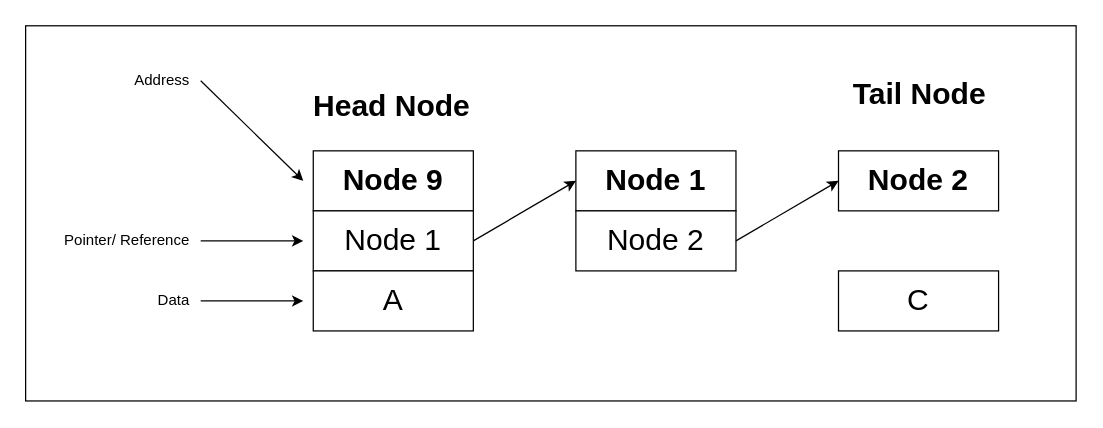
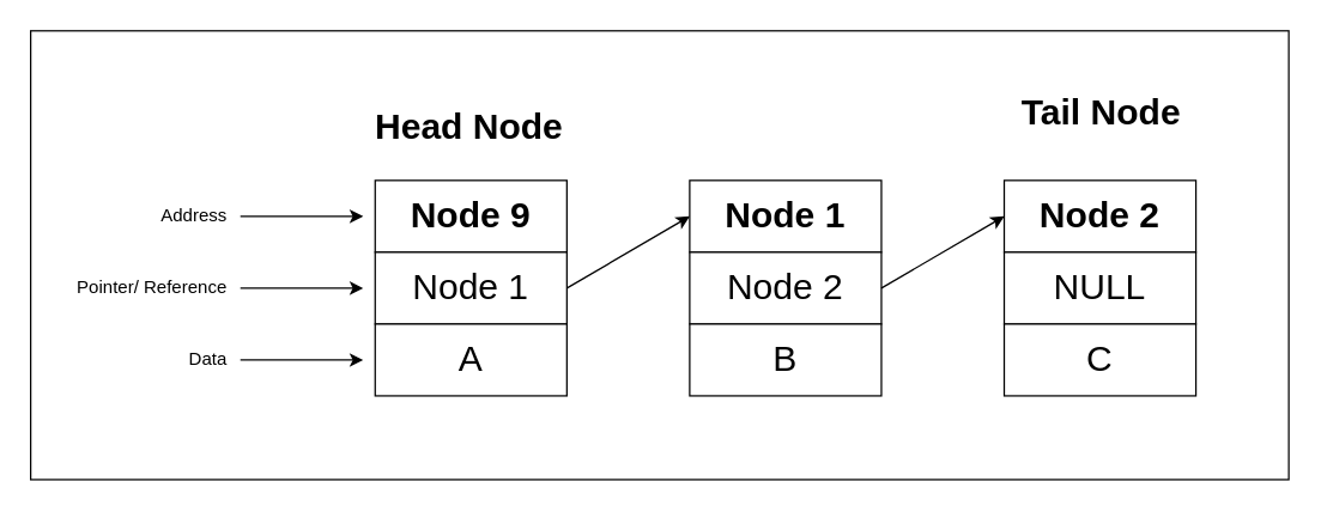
- <mxCell id="14" value="&lt;font style=&quot;font-size: 12px; font-weight: normal;&quot;&gt;Address&amp;nbsp;&amp;nbsp;&lt;/font&gt;" style="rounded=0;whiteSpace=wrap;html=1;fontStyle=1;fontSize=12;align=right;strokeColor=none;fillColor=none;" parent="1" vertex="1"><mxGeometry x="32" y="40" width="128" height="48" as="geometry" /></mxCell>
+ <mxCell id="14" value="&lt;font style=&quot;font-size: 12px; font-weight: normal;&quot;&gt;Address&amp;nbsp;&amp;nbsp;&lt;/font&gt;" style="rounded=0;whiteSpace=wrap;html=1;fontStyle=1;fontSize=12;align=right;strokeColor=none;fillColor=none;" parent="1" vertex="1"><mxGeometry x="32" y="120" width="128" height="48" as="geometry" /></mxCell>
+ <mxCell id="11" value="&lt;font style=&quot;font-size: 24px;&quot;&gt;NULL&lt;/font&gt;" style="rounded=0;whiteSpace=wrap;html=1;" parent="1" vertex="1"><mxGeometry x="670" y="168" width="128" height="48" as="geometry" /></mxCell>
+ <mxCell id="8" value="&lt;font style=&quot;font-size: 24px;&quot;&gt;B&lt;/font&gt;" style="rounded=0;whiteSpace=wrap;html=1;" parent="1" vertex="1"><mxGeometry x="460" y="216" width="128" height="48" as="geometry" /></mxCell>
